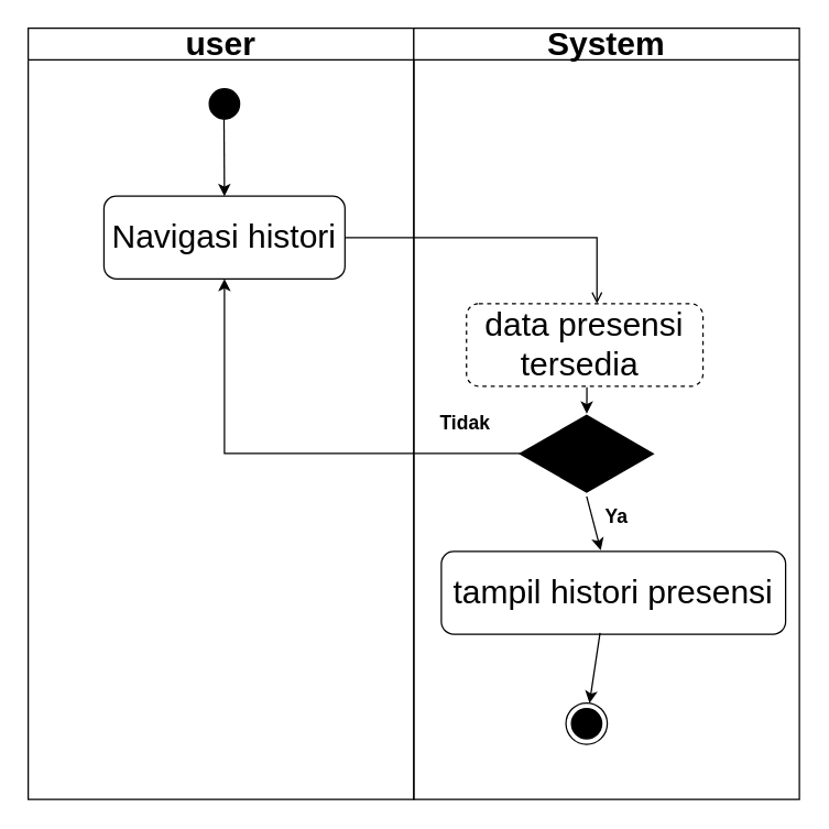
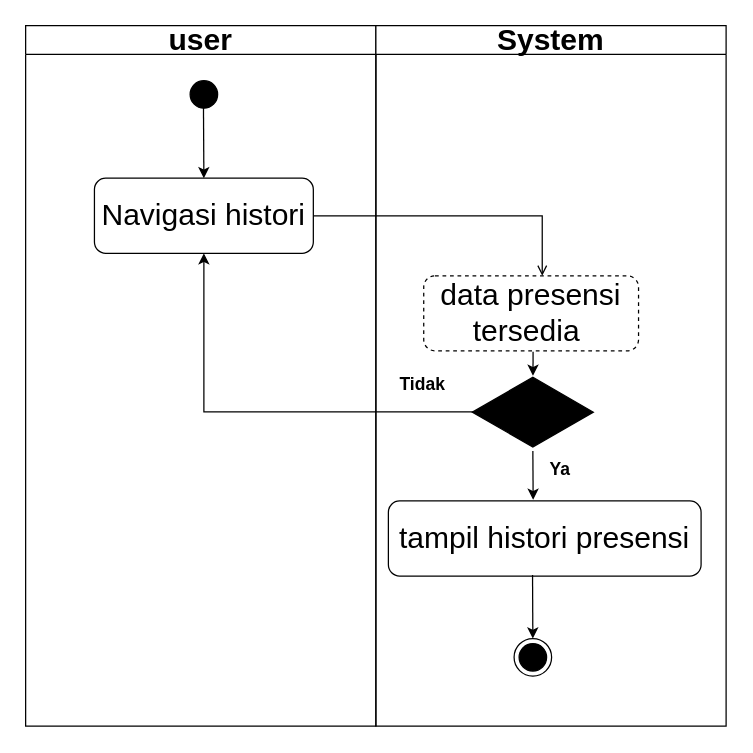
- <mxCell id="9" value="&lt;font style=&quot;font-size: 24px&quot;&gt;tampil histori presensi&lt;/font&gt;" style="rounded=1;whiteSpace=wrap;html=1;fontSize=10;" parent="6" vertex="1"><mxGeometry x="20" y="380" width="250" height="60" as="geometry" /></mxCell>
+ <mxCell id="9" value="&lt;font style=&quot;font-size: 24px&quot;&gt;tampil histori presensi&lt;/font&gt;" style="rounded=1;whiteSpace=wrap;html=1;fontSize=10;" parent="6" vertex="1"><mxGeometry x="10" y="380" width="250" height="60" as="geometry" /></mxCell>
